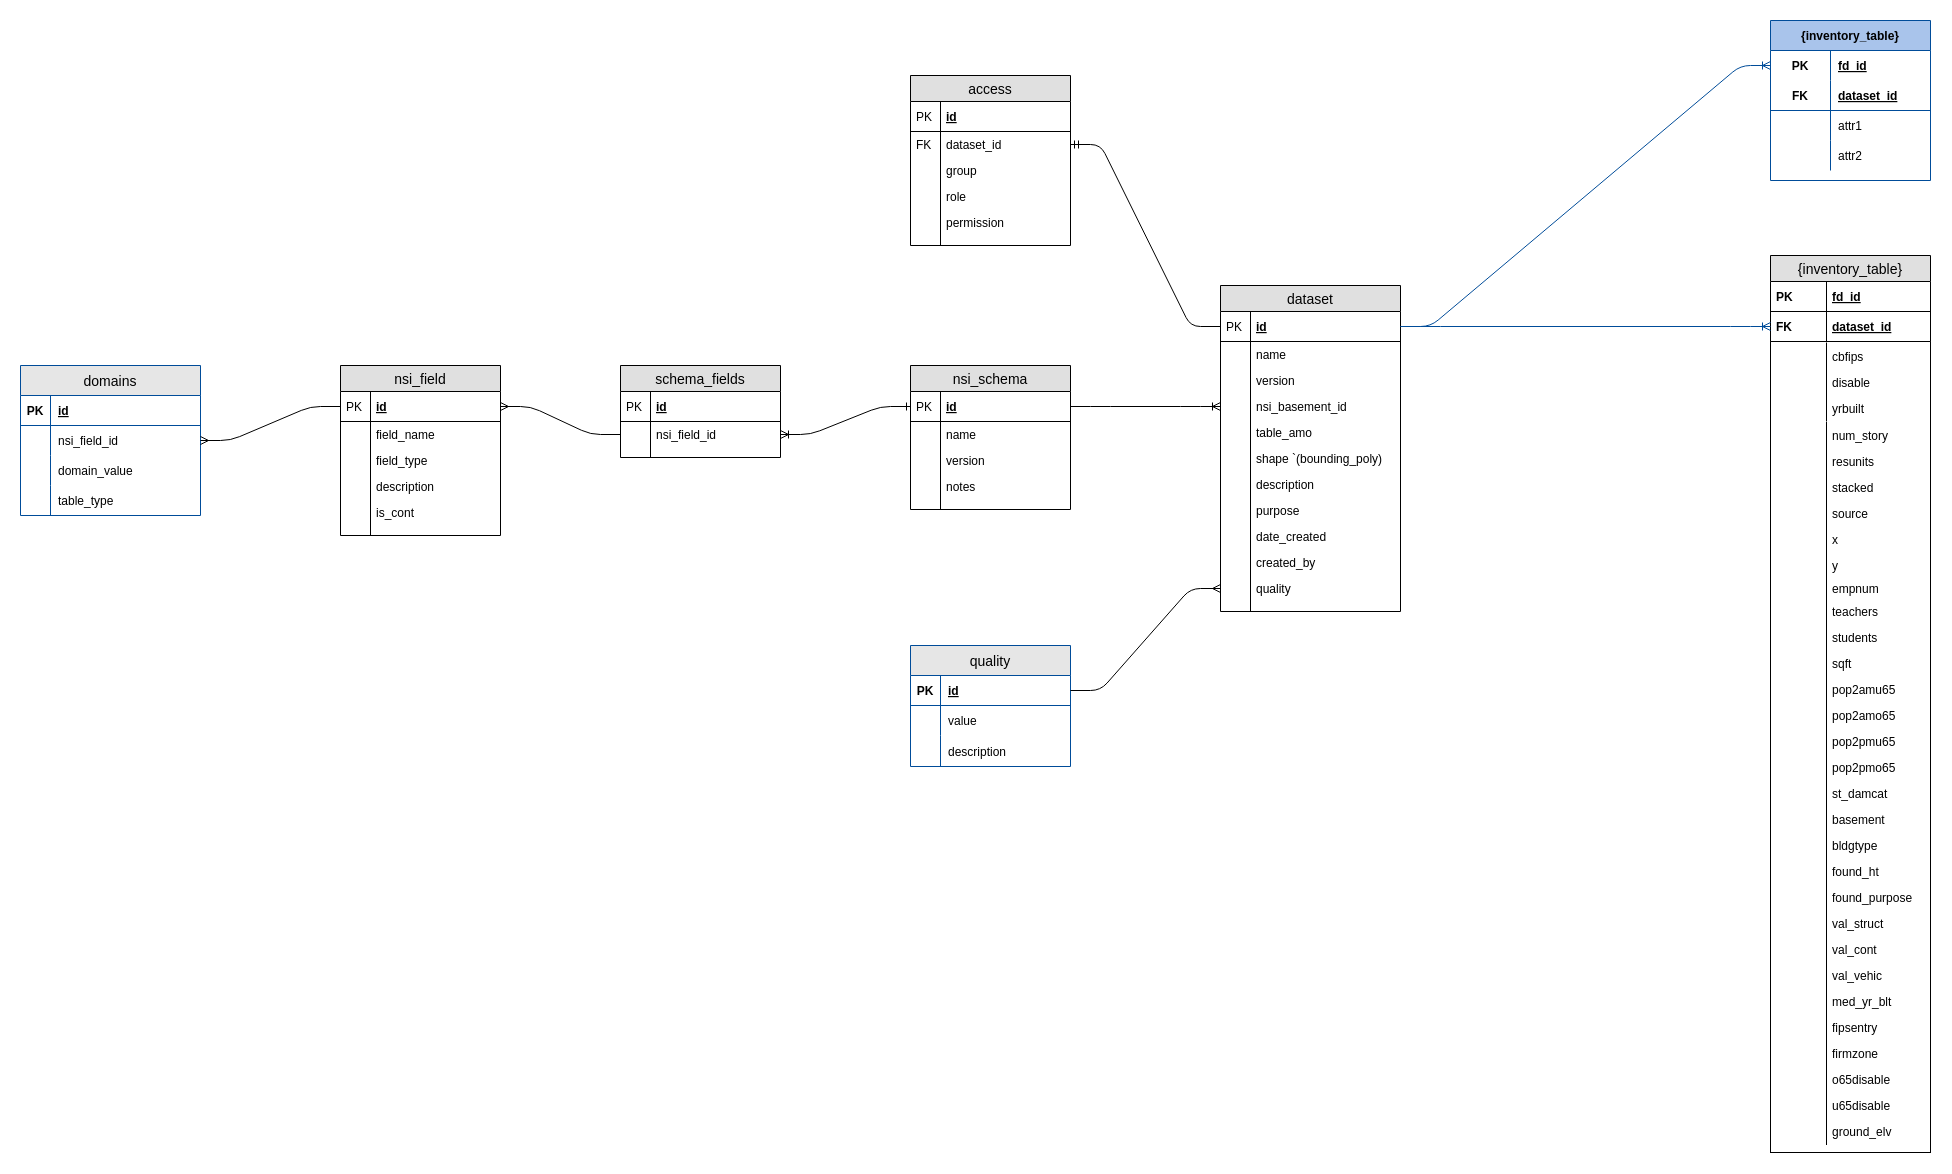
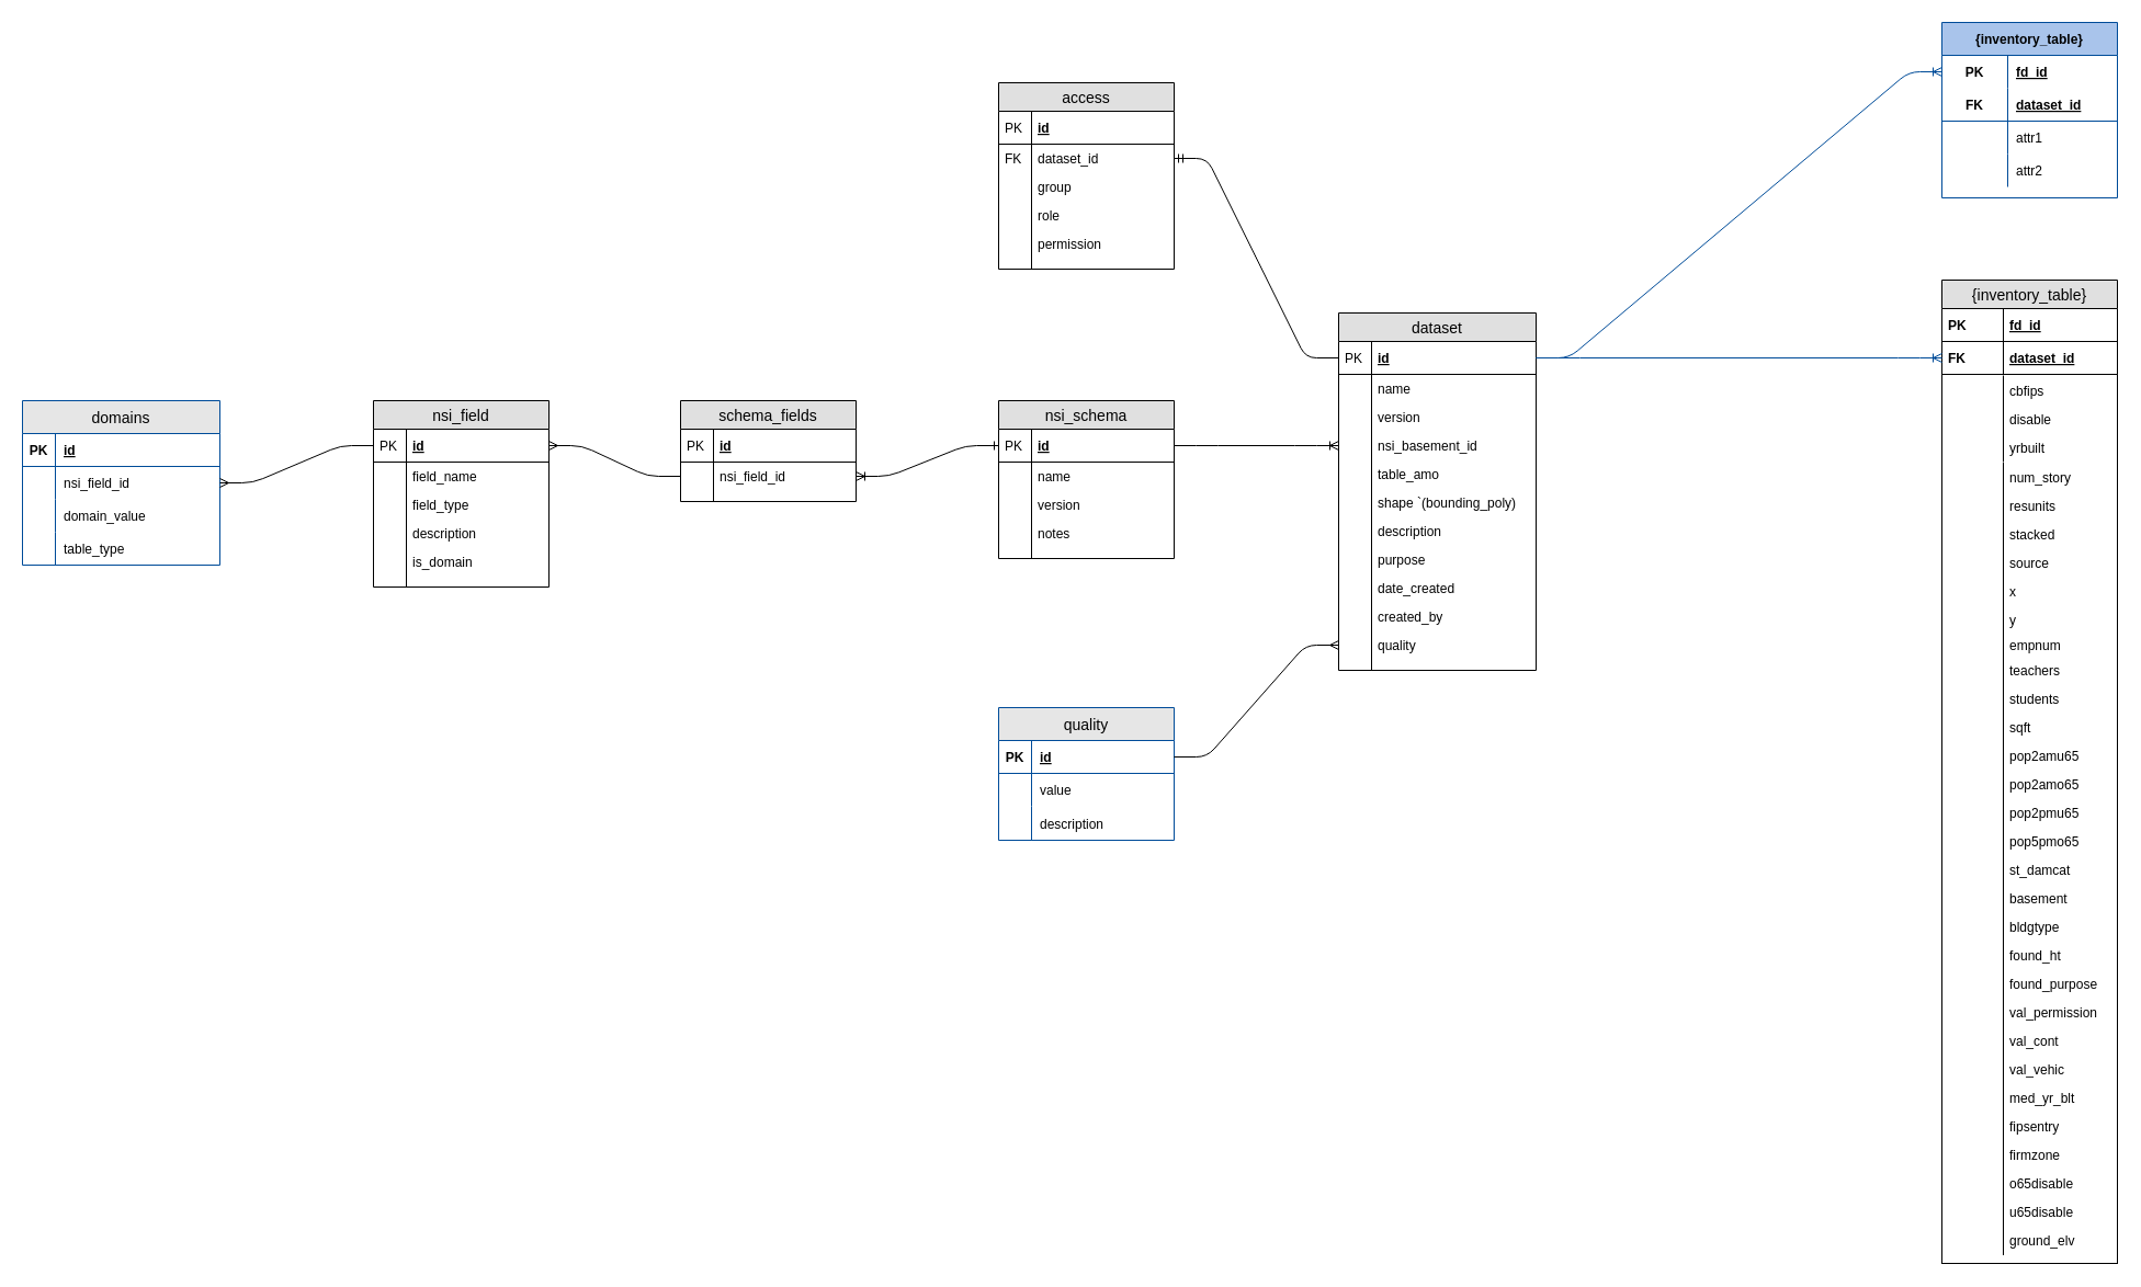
- <mxCell id="132" value="is_cont" style="shape=partialRectangle;top=0;left=0;right=0;bottom=0;align=left;verticalAlign=top;fillColor=none;spacingLeft=34;spacingRight=4;overflow=hidden;rotatable=0;points=[[0,0.5],[1,0.5]];portConstraint=eastwest;dropTarget=0;fontSize=12;" parent="123" vertex="1"><mxGeometry y="134" width="160" height="26" as="geometry" /></mxCell>
+ <mxCell id="132" value="is_domain" style="shape=partialRectangle;top=0;left=0;right=0;bottom=0;align=left;verticalAlign=top;fillColor=none;spacingLeft=34;spacingRight=4;overflow=hidden;rotatable=0;points=[[0,0.5],[1,0.5]];portConstraint=eastwest;dropTarget=0;fontSize=12;" parent="123" vertex="1"><mxGeometry y="134" width="160" height="26" as="geometry" /></mxCell>
- <mxCell id="64" value="pop2pmo65" style="shape=partialRectangle;top=0;left=0;right=0;bottom=0;align=left;verticalAlign=top;fillColor=none;spacingLeft=60;spacingRight=4;overflow=hidden;rotatable=0;points=[[0,0.5],[1,0.5]];portConstraint=eastwest;dropTarget=0;fontSize=12;" parent="27" vertex="1"><mxGeometry y="499" width="160" height="26" as="geometry" /></mxCell>
+ <mxCell id="64" value="pop5pmo65" style="shape=partialRectangle;top=0;left=0;right=0;bottom=0;align=left;verticalAlign=top;fillColor=none;spacingLeft=60;spacingRight=4;overflow=hidden;rotatable=0;points=[[0,0.5],[1,0.5]];portConstraint=eastwest;dropTarget=0;fontSize=12;" parent="27" vertex="1"><mxGeometry y="499" width="160" height="26" as="geometry" /></mxCell>
- <mxCell id="76" value="val_struct" style="shape=partialRectangle;top=0;left=0;right=0;bottom=0;align=left;verticalAlign=top;fillColor=none;spacingLeft=60;spacingRight=4;overflow=hidden;rotatable=0;points=[[0,0.5],[1,0.5]];portConstraint=eastwest;dropTarget=0;fontSize=12;" parent="27" vertex="1"><mxGeometry y="655" width="160" height="26" as="geometry" /></mxCell>
+ <mxCell id="76" value="val_permission" style="shape=partialRectangle;top=0;left=0;right=0;bottom=0;align=left;verticalAlign=top;fillColor=none;spacingLeft=60;spacingRight=4;overflow=hidden;rotatable=0;points=[[0,0.5],[1,0.5]];portConstraint=eastwest;dropTarget=0;fontSize=12;" parent="27" vertex="1"><mxGeometry y="655" width="160" height="26" as="geometry" /></mxCell>
